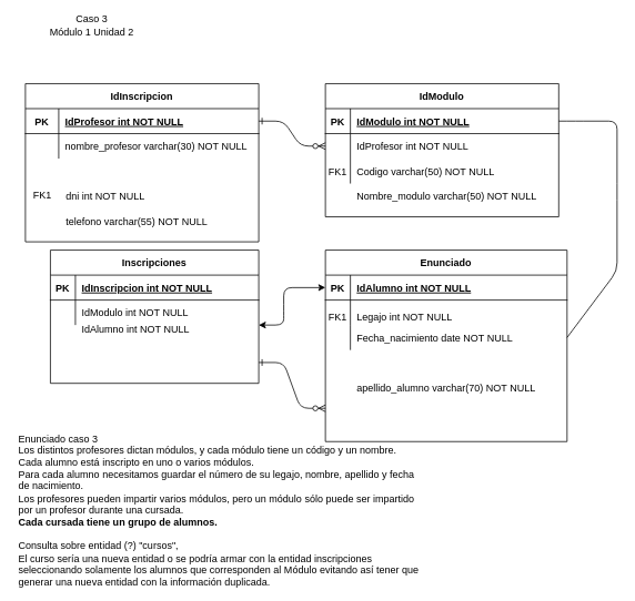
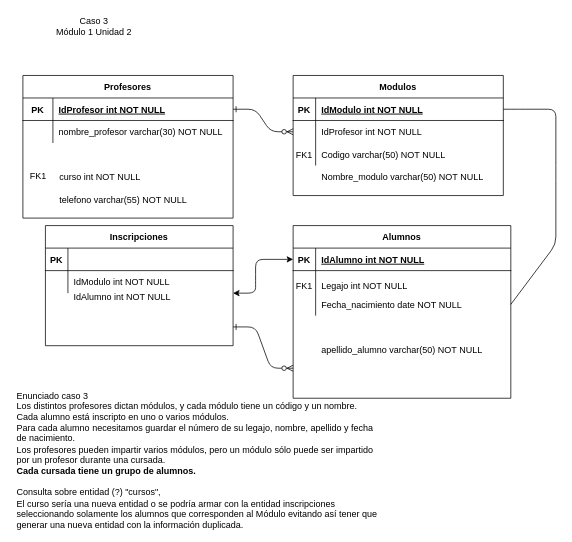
- <mxCell id="34" value="&lt;div&gt;Caso 3&lt;/div&gt;&lt;div&gt;Módulo 1 Unidad 2&lt;/div&gt;" style="text;html=1;strokeColor=none;fillColor=none;align=center;verticalAlign=middle;whiteSpace=wrap;rounded=0;" parent="1" vertex="1"><mxGeometry x="50" y="20" width="120" height="20" as="geometry" /></mxCell>
+ <mxCell id="34" value="&lt;div&gt;Caso 3&lt;/div&gt;&lt;div&gt;Módulo 1 Unidad 2&lt;/div&gt;" style="text;html=1;strokeColor=none;fillColor=none;align=center;verticalAlign=middle;whiteSpace=wrap;rounded=0;" parent="1" vertex="1"><mxGeometry x="65" y="25" width="120" height="20" as="geometry" /></mxCell>
- <mxCell id="13" value="IdInscripcion" style="shape=table;startSize=30;container=1;collapsible=1;childLayout=tableLayout;fixedRows=1;rowLines=0;fontStyle=1;align=center;resizeLast=1;" parent="1" vertex="1"><mxGeometry x="30" y="100" width="280" height="190" as="geometry" /></mxCell>
+ <mxCell id="13" value="Profesores" style="shape=table;startSize=30;container=1;collapsible=1;childLayout=tableLayout;fixedRows=1;rowLines=0;fontStyle=1;align=center;resizeLast=1;" parent="1" vertex="1"><mxGeometry x="30" y="100" width="280" height="190" as="geometry" /></mxCell>
- <mxCell id="3" value="IdModulo" style="shape=table;startSize=30;container=1;collapsible=1;childLayout=tableLayout;fixedRows=1;rowLines=0;fontStyle=1;align=center;resizeLast=1;" parent="1" vertex="1"><mxGeometry x="390" y="100" width="280" height="160" as="geometry" /></mxCell>
+ <mxCell id="3" value="Modulos" style="shape=table;startSize=30;container=1;collapsible=1;childLayout=tableLayout;fixedRows=1;rowLines=0;fontStyle=1;align=center;resizeLast=1;" parent="1" vertex="1"><mxGeometry x="390" y="100" width="280" height="160" as="geometry" /></mxCell>
- <mxCell id="20" value="dni int NOT NULL" style="shape=partialRectangle;overflow=hidden;connectable=0;fillColor=none;top=0;left=0;bottom=0;right=0;align=left;spacingLeft=6;" parent="1" vertex="1"><mxGeometry x="71" y="220" width="220" height="30" as="geometry" /></mxCell>
+ <mxCell id="20" value="curso int NOT NULL" style="shape=partialRectangle;overflow=hidden;connectable=0;fillColor=none;top=0;left=0;bottom=0;right=0;align=left;spacingLeft=6;" parent="1" vertex="1"><mxGeometry x="71" y="220" width="220" height="30" as="geometry" /></mxCell>
- <mxCell id="39" value="Enunciado" style="shape=table;startSize=30;container=1;collapsible=1;childLayout=tableLayout;fixedRows=1;rowLines=0;fontStyle=1;align=center;resizeLast=1;" parent="1" vertex="1"><mxGeometry x="390" y="300" width="290" height="230" as="geometry" /></mxCell>
+ <mxCell id="39" value="Alumnos" style="shape=table;startSize=30;container=1;collapsible=1;childLayout=tableLayout;fixedRows=1;rowLines=0;fontStyle=1;align=center;resizeLast=1;" parent="1" vertex="1"><mxGeometry x="390" y="300" width="290" height="230" as="geometry" /></mxCell>
- <mxCell id="25" value="IdInscripcion int NOT NULL " style="shape=partialRectangle;overflow=hidden;connectable=0;fillColor=none;top=0;left=0;bottom=0;right=0;align=left;spacingLeft=6;fontStyle=5;" parent="23" vertex="1"><mxGeometry x="30" width="220" height="30" as="geometry" /></mxCell>
- <mxCell id="50" value="apellido_alumno varchar(70) NOT NULL" style="shape=partialRectangle;overflow=hidden;connectable=0;fillColor=none;top=0;left=0;bottom=0;right=0;align=left;spacingLeft=6;fontStyle=0" parent="1" vertex="1"><mxGeometry x="420" y="450" width="260" height="30" as="geometry" /></mxCell>
+ <mxCell id="50" value="apellido_alumno varchar(50) NOT NULL" style="shape=partialRectangle;overflow=hidden;connectable=0;fillColor=none;top=0;left=0;bottom=0;right=0;align=left;spacingLeft=6;fontStyle=0" parent="1" vertex="1"><mxGeometry x="420" y="450" width="260" height="30" as="geometry" /></mxCell>
